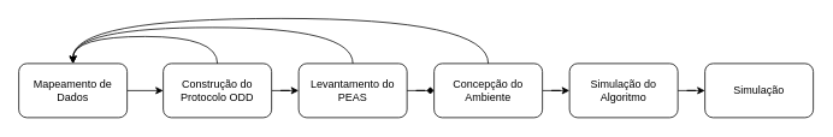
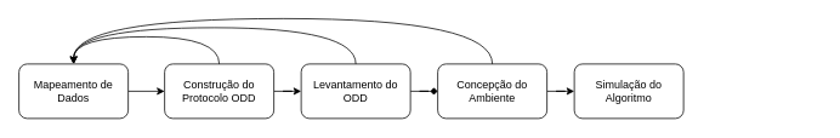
- <mxCell id="5" value="Levantamento do PEAS" style="rounded=1;whiteSpace=wrap;html=1;" parent="1" vertex="1"><mxGeometry x="330" y="70" width="120" height="60" as="geometry" /></mxCell>
+ <mxCell id="5" value="Levantamento do ODD" style="rounded=1;whiteSpace=wrap;html=1;" parent="1" vertex="1"><mxGeometry x="330" y="70" width="120" height="60" as="geometry" /></mxCell>
- <mxCell id="8" value="" style="edgeStyle=orthogonalEdgeStyle;rounded=0;orthogonalLoop=1;jettySize=auto;html=1;" parent="1" source="9" target="10" edge="1"><mxGeometry relative="1" as="geometry" /></mxCell>
- <mxCell id="10" value="Simulação" style="whiteSpace=wrap;html=1;rounded=1;" parent="1" vertex="1"><mxGeometry x="780" y="70" width="120" height="60" as="geometry" /></mxCell>
